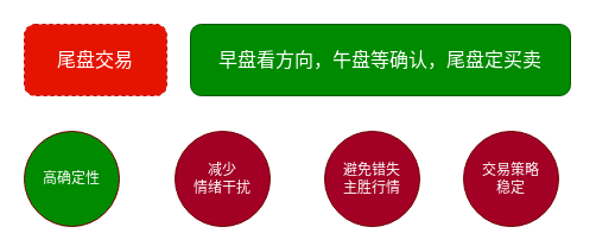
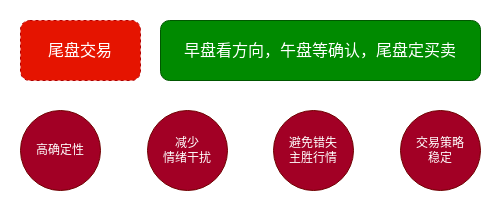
- <mxCell id="4" value="高确定性" style="ellipse;whiteSpace=wrap;html=1;aspect=fixed;fillColor=#008a00;fontColor=#ffffff;strokeColor=#6F0000;" vertex="1" parent="1"><mxGeometry x="20" y="110" width="80" height="80" as="geometry" /></mxCell>
+ <mxCell id="4" value="高确定性" style="ellipse;whiteSpace=wrap;html=1;aspect=fixed;fillColor=#a20025;fontColor=#ffffff;strokeColor=#6F0000;" vertex="1" parent="1"><mxGeometry x="20" y="110" width="80" height="80" as="geometry" /></mxCell>
- <mxCell id="7" value="交易策略&lt;br&gt;稳定" style="ellipse;whiteSpace=wrap;html=1;aspect=fixed;fillColor=#a20025;fontColor=#ffffff;strokeColor=#6F0000;" vertex="1" parent="1"><mxGeometry x="390" y="110" width="80" height="80" as="geometry" /></mxCell>
+ <mxCell id="7" value="交易策略&lt;br&gt;稳定" style="ellipse;whiteSpace=wrap;html=1;aspect=fixed;fillColor=#a20025;fontColor=#ffffff;strokeColor=#6F0000;" vertex="1" parent="1"><mxGeometry x="400" y="110" width="80" height="80" as="geometry" /></mxCell>
